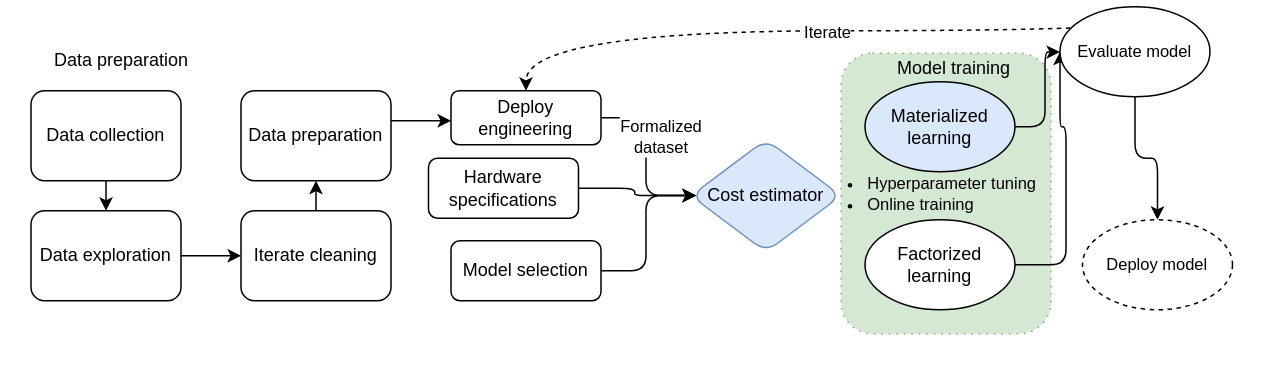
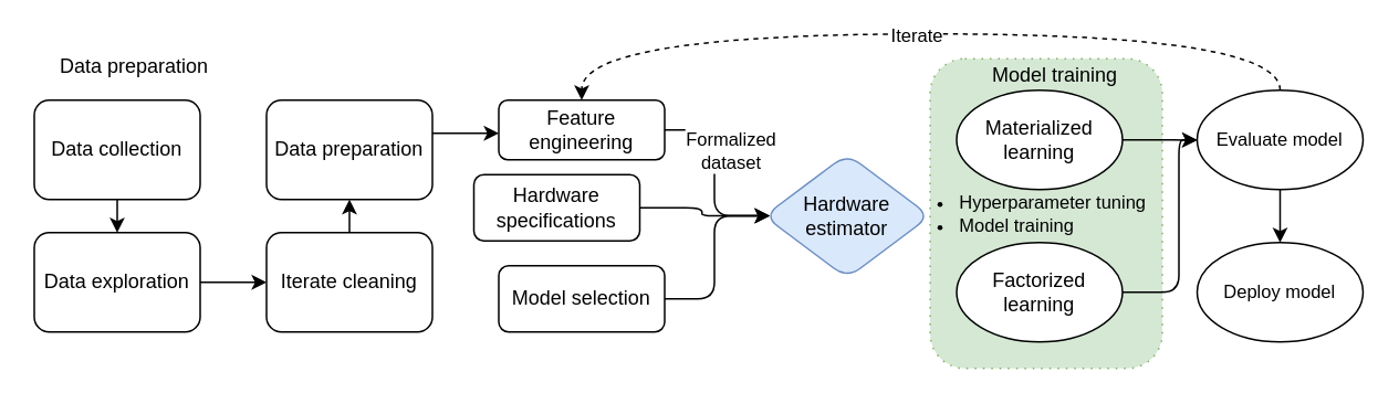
- <mxCell id="26" value="Evaluate model" style="ellipse;whiteSpace=wrap;html=1;fontSize=11;rounded=1;" parent="1" vertex="1"><mxGeometry x="706" y="4" width="100" height="60" as="geometry" /></mxCell>
+ <mxCell id="26" value="Evaluate model" style="ellipse;whiteSpace=wrap;html=1;fontSize=11;rounded=1;" parent="1" vertex="1"><mxGeometry x="721" y="54" width="100" height="60" as="geometry" /></mxCell>
- <mxCell id="15" value="Deploy engineering" style="whiteSpace=wrap;html=1;rounded=1;" parent="1" vertex="1"><mxGeometry x="300" y="60" width="100" height="36" as="geometry" /></mxCell>
+ <mxCell id="15" value="Feature engineering" style="whiteSpace=wrap;html=1;rounded=1;" parent="1" vertex="1"><mxGeometry x="300" y="60" width="100" height="36" as="geometry" /></mxCell>
- <mxCell id="20" value="Materialized &lt;br&gt;learning" style="ellipse;whiteSpace=wrap;html=1;rounded=1;fillColor=#dae8fc;" parent="1" vertex="1"><mxGeometry x="576" y="54" width="100" height="60" as="geometry" /></mxCell>
+ <mxCell id="20" value="Materialized &lt;br&gt;learning" style="ellipse;whiteSpace=wrap;html=1;rounded=1;" parent="1" vertex="1"><mxGeometry x="576" y="54" width="100" height="60" as="geometry" /></mxCell>
- <mxCell id="24" value="&lt;ul style=&quot;font-size: 11px;&quot;&gt;&lt;li&gt;Hyperparameter tuning&lt;/li&gt;&lt;li&gt;Online training&lt;/li&gt;&lt;/ul&gt;" style="text;html=1;align=left;verticalAlign=middle;resizable=0;points=[];autosize=1;strokeColor=none;fillColor=none;fillStyle=dots;labelBackgroundColor=none;labelBorderColor=none;rounded=1;" parent="1" vertex="1"><mxGeometry x="536" y="99" width="180" height="60" as="geometry" /></mxCell>
+ <mxCell id="24" value="&lt;ul style=&quot;font-size: 11px;&quot;&gt;&lt;li&gt;Hyperparameter tuning&lt;/li&gt;&lt;li&gt;Model training&lt;/li&gt;&lt;/ul&gt;" style="text;html=1;align=left;verticalAlign=middle;resizable=0;points=[];autosize=1;strokeColor=none;fillColor=none;fillStyle=dots;labelBackgroundColor=none;labelBorderColor=none;rounded=1;" parent="1" vertex="1"><mxGeometry x="536" y="99" width="180" height="60" as="geometry" /></mxCell>
- <mxCell id="23" value="Cost estimator" style="rhombus;whiteSpace=wrap;html=1;rounded=1;fillColor=#dae8fc;strokeColor=#6c8ebf;" parent="1" vertex="1"><mxGeometry x="460" y="92.5" width="100" height="75" as="geometry" /></mxCell>
+ <mxCell id="23" value="Hardware estimator" style="rhombus;whiteSpace=wrap;html=1;rounded=1;fillColor=#dae8fc;strokeColor=#6c8ebf;" parent="1" vertex="1"><mxGeometry x="460" y="92.5" width="100" height="75" as="geometry" /></mxCell>
- <mxCell id="27" value="Deploy model" style="ellipse;whiteSpace=wrap;html=1;fontSize=11;rounded=1;dashed=1;" parent="1" vertex="1"><mxGeometry x="721" y="146" width="100" height="60" as="geometry" /></mxCell>
+ <mxCell id="27" value="Deploy model" style="ellipse;whiteSpace=wrap;html=1;fontSize=11;rounded=1;" parent="1" vertex="1"><mxGeometry x="721" y="146" width="100" height="60" as="geometry" /></mxCell>
